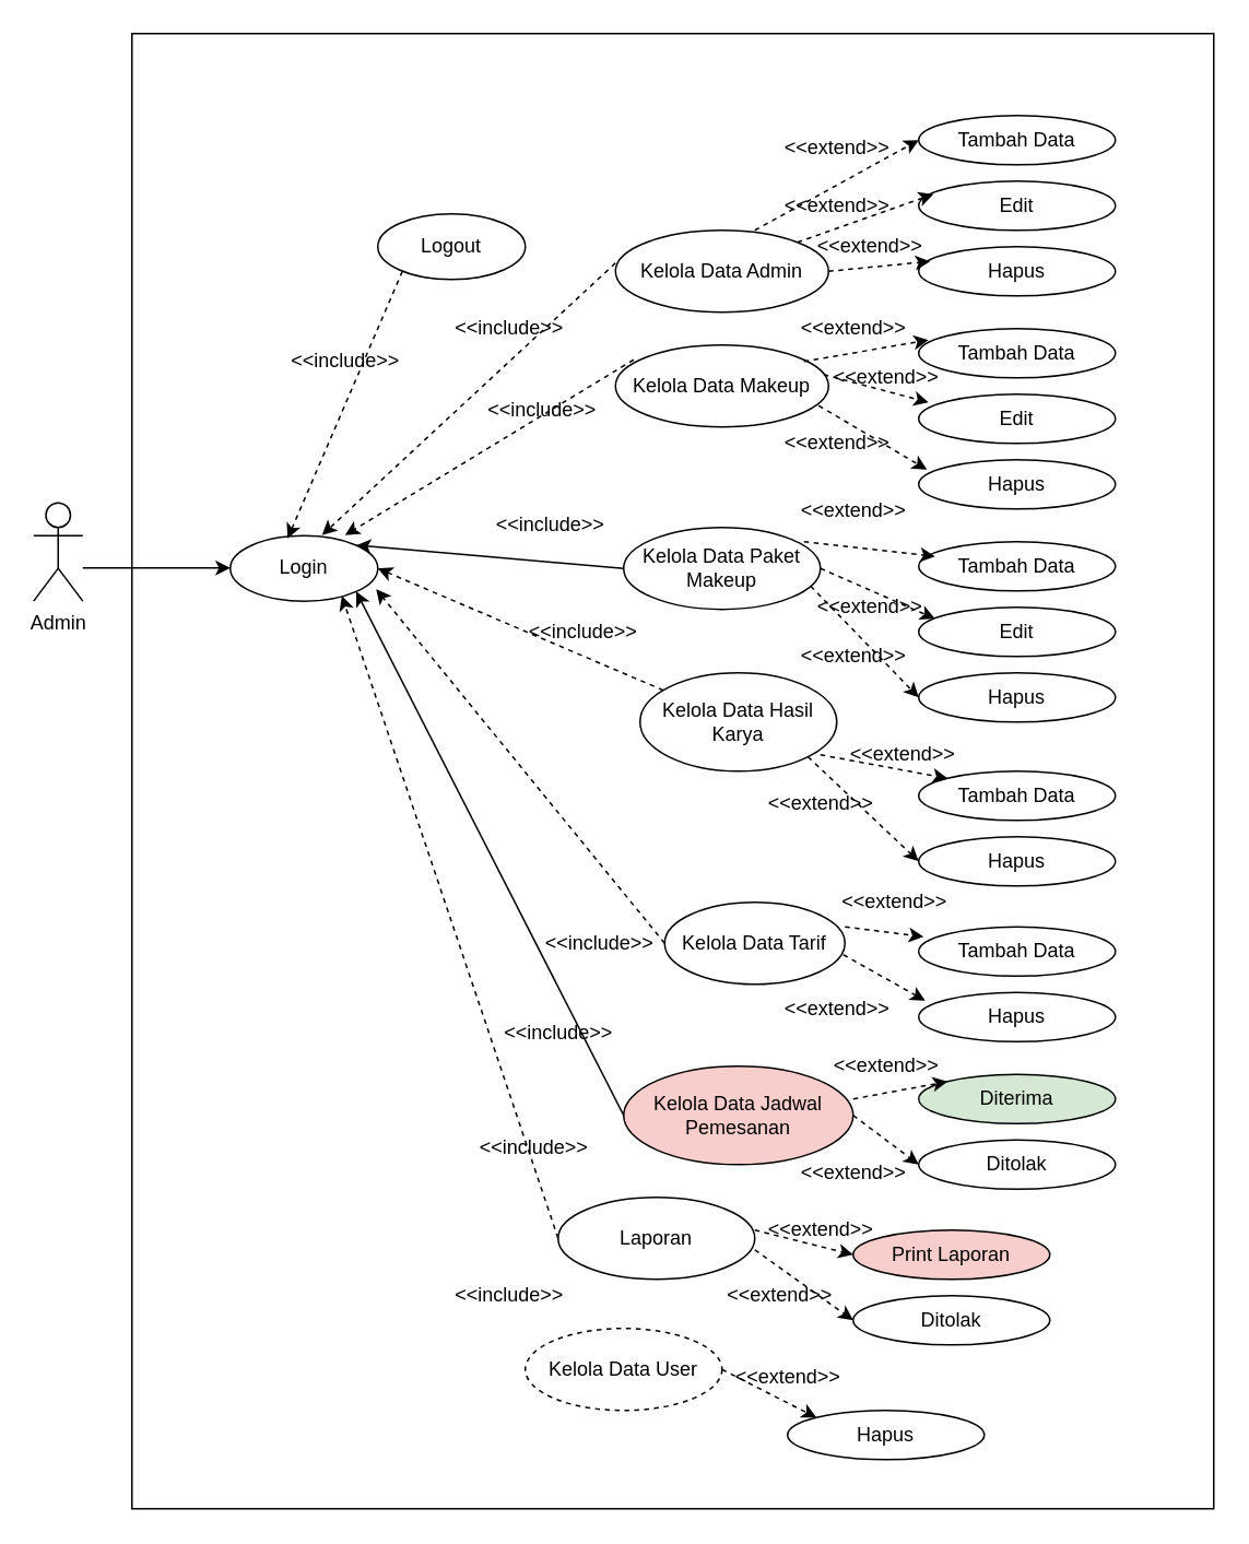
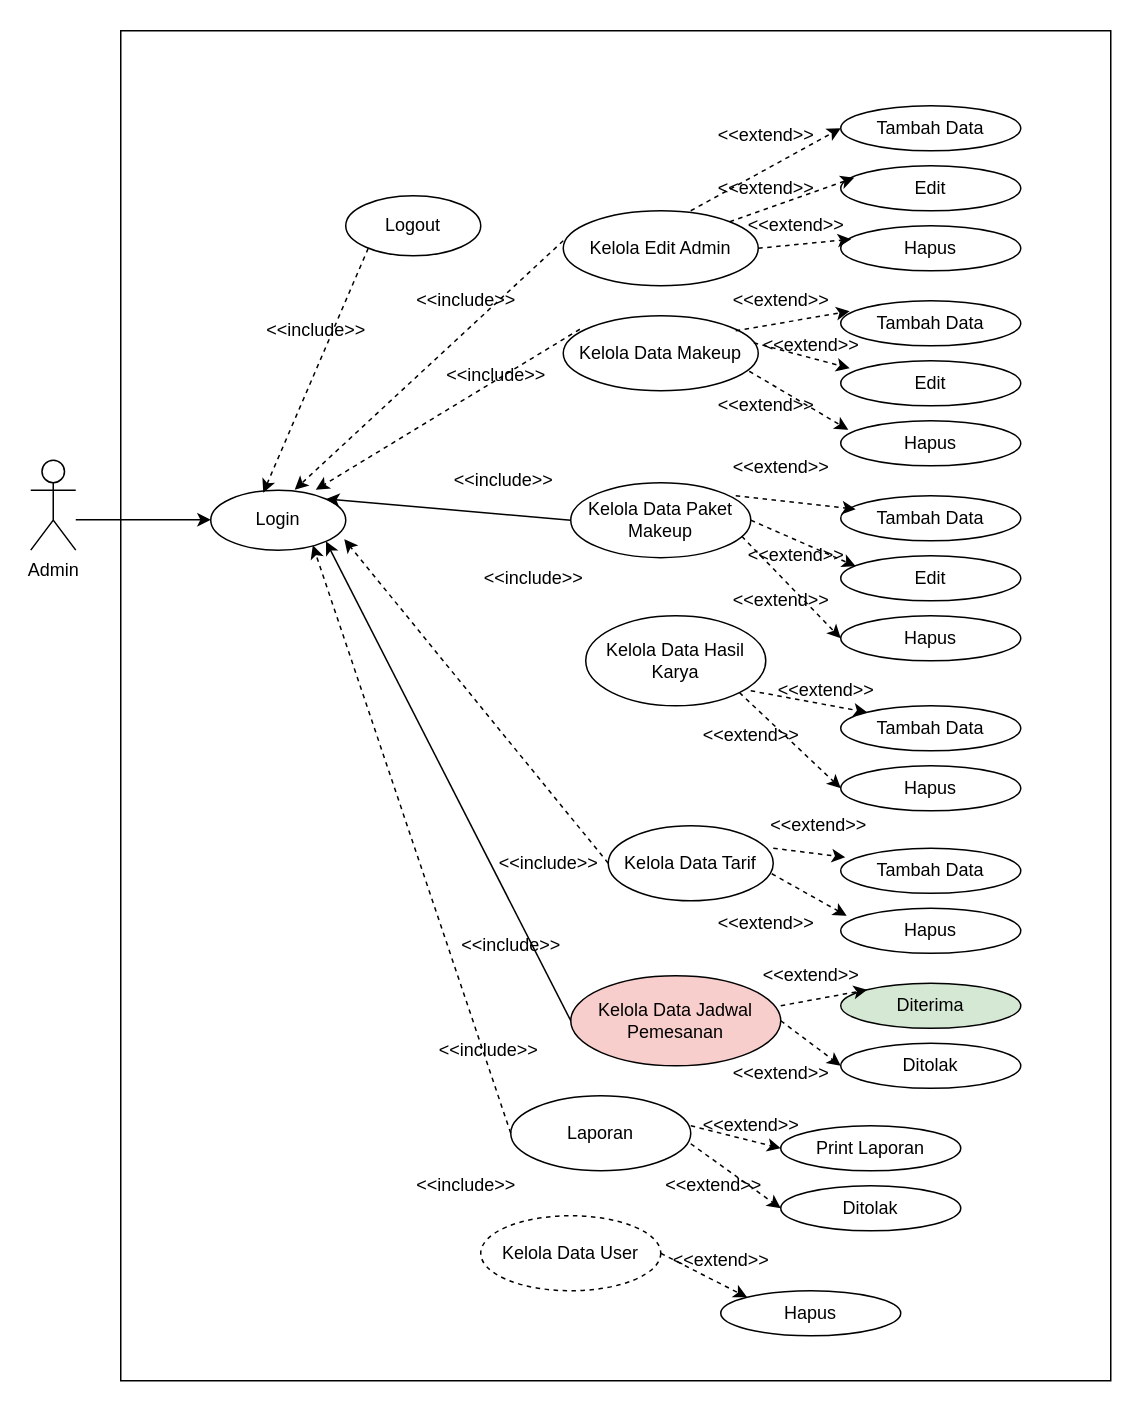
- <mxCell id="4" value="Kelola Data Admin" style="ellipse;whiteSpace=wrap;html=1;" parent="1" vertex="1"><mxGeometry x="375" y="140" width="130" height="50" as="geometry" /></mxCell>
+ <mxCell id="4" value="Kelola Edit Admin" style="ellipse;whiteSpace=wrap;html=1;" parent="1" vertex="1"><mxGeometry x="375" y="140" width="130" height="50" as="geometry" /></mxCell>
- <mxCell id="17" value="" style="endArrow=classic;html=1;dashed=1;entryX=1;entryY=0.5;entryDx=0;entryDy=0;" edge="1" parent="1" source="8" target="12"><mxGeometry width="50" height="50" relative="1" as="geometry"><mxPoint x="380" y="305" as="sourcePoint" /><mxPoint x="216.82" y="332.128" as="targetPoint" /></mxGeometry></mxCell>
- <mxCell id="62" value="Print Laporan" style="ellipse;whiteSpace=wrap;html=1;fillColor=#f8cecc;" vertex="1" parent="1"><mxGeometry x="520" y="750" width="120" height="30" as="geometry" /></mxCell>
+ <mxCell id="62" value="Print Laporan" style="ellipse;whiteSpace=wrap;html=1;" vertex="1" parent="1"><mxGeometry x="520" y="750" width="120" height="30" as="geometry" /></mxCell>
